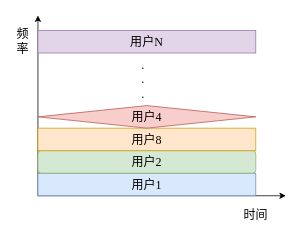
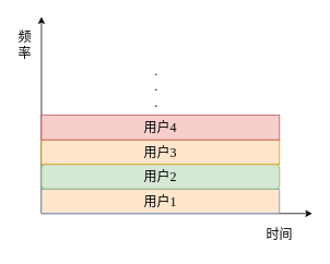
- <mxCell id="7" value="&lt;span style=&quot;font-size: 16px; font-family: 宋体;&quot;&gt;用户&lt;/span&gt;&lt;span style=&quot;font-size: 16px;&quot;&gt;&lt;font face=&quot;Times New Roman&quot;&gt;N&lt;/font&gt;&lt;/span&gt;" style="rounded=0;whiteSpace=wrap;html=1;fillColor=#e1d5e7;strokeColor=#9673a6;" parent="1" vertex="1"><mxGeometry x="50" y="40" width="290" height="30" as="geometry" /></mxCell>
- <mxCell id="8" value="&lt;span style=&quot;font-size: 16px; font-family: 宋体;&quot;&gt;用户&lt;/span&gt;&lt;span style=&quot;font-size: 16px;&quot;&gt;&lt;font face=&quot;Times New Roman&quot;&gt;4&lt;/font&gt;&lt;/span&gt;" style="rhombus;whiteSpace=wrap;html=1;fillColor=#f8cecc;strokeColor=#b85450;" parent="1" vertex="1"><mxGeometry x="50" y="140" width="290" height="30" as="geometry" /></mxCell>
+ <mxCell id="8" value="&lt;span style=&quot;font-size: 16px; font-family: 宋体;&quot;&gt;用户&lt;/span&gt;&lt;span style=&quot;font-size: 16px;&quot;&gt;&lt;font face=&quot;Times New Roman&quot;&gt;4&lt;/font&gt;&lt;/span&gt;" style="rounded=0;whiteSpace=wrap;html=1;fillColor=#f8cecc;strokeColor=#b85450;" parent="1" vertex="1"><mxGeometry x="50" y="140" width="290" height="30" as="geometry" /></mxCell>
- <mxCell id="6" value="&lt;span style=&quot;font-size: 16px; font-family: 宋体;&quot;&gt;用户&lt;/span&gt;&lt;span style=&quot;font-size: 16px;&quot;&gt;&lt;font face=&quot;Times New Roman&quot;&gt;8&lt;/font&gt;&lt;/span&gt;" style="rounded=0;whiteSpace=wrap;html=1;fillColor=#ffe6cc;strokeColor=#d79b00;" parent="1" vertex="1"><mxGeometry x="50" y="170" width="290" height="30" as="geometry" /></mxCell>
+ <mxCell id="6" value="&lt;span style=&quot;font-size: 16px; font-family: 宋体;&quot;&gt;用户&lt;/span&gt;&lt;span style=&quot;font-size: 16px;&quot;&gt;&lt;font face=&quot;Times New Roman&quot;&gt;3&lt;/font&gt;&lt;/span&gt;" style="rounded=0;whiteSpace=wrap;html=1;fillColor=#ffe6cc;strokeColor=#d79b00;" parent="1" vertex="1"><mxGeometry x="50" y="170" width="290" height="30" as="geometry" /></mxCell>
- <mxCell id="4" value="&lt;font style=&quot;font-size: 16px;&quot;&gt;&lt;font style=&quot;&quot; face=&quot;宋体&quot;&gt;用户&lt;/font&gt;1&lt;/font&gt;" style="rounded=0;whiteSpace=wrap;fillColor=#dae8fc;strokeColor=#6c8ebf;fontFamily=Times New Roman;html=1;" parent="1" vertex="1"><mxGeometry x="50" y="230" width="290" height="30" as="geometry" /></mxCell>
+ <mxCell id="4" value="&lt;font style=&quot;font-size: 16px;&quot;&gt;&lt;font style=&quot;&quot; face=&quot;宋体&quot;&gt;用户&lt;/font&gt;1&lt;/font&gt;" style="rounded=0;whiteSpace=wrap;fillColor=#ffe6cc;strokeColor=#6c8ebf;fontFamily=Times New Roman;html=1;" parent="1" vertex="1"><mxGeometry x="50" y="230" width="290" height="30" as="geometry" /></mxCell>
